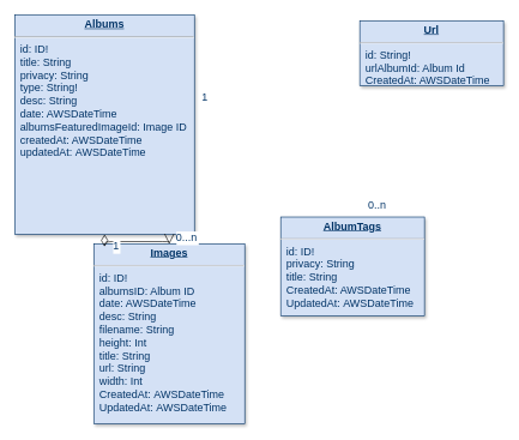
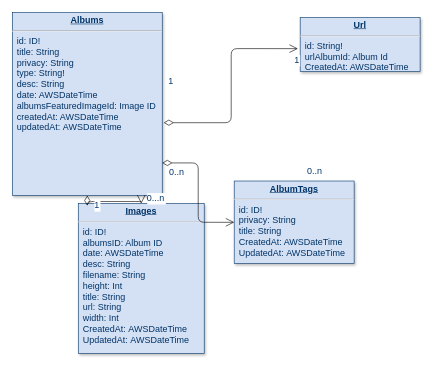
+ <mxCell id="11" value="" style="endArrow=open;endSize=12;startArrow=diamondThin;startSize=14;startFill=0;edgeStyle=orthogonalEdgeStyle;entryX=-0.019;entryY=0.575;entryDx=0;entryDy=0;exitX=1.01;exitY=0.602;exitDx=0;exitDy=0;exitPerimeter=0;entryPerimeter=0;fontSize=15;" edge="1" parent="1" source="5" target="2"><mxGeometry x="1119.36" y="540" as="geometry"><mxPoint x="210" y="178.36" as="sourcePoint" /><mxPoint x="210" y="88.36" as="targetPoint" /></mxGeometry></mxCell>
+ <mxCell id="12" value="1" style="resizable=0;align=right;verticalAlign=top;labelBackgroundColor=#ffffff;fontSize=15;strokeColor=#003366;shadow=1;fillColor=#D4E1F5;fontColor=#003366" connectable="0" vertex="1" parent="11"><mxGeometry x="1" relative="1" as="geometry"><mxPoint x="4" y="3" as="offset" /></mxGeometry></mxCell>
+ <mxCell id="6" value="" style="endArrow=open;endSize=12;startArrow=diamondThin;startSize=14;startFill=0;edgeStyle=orthogonalEdgeStyle;exitX=1;exitY=0.822;exitDx=0;exitDy=0;exitPerimeter=0;fontSize=15;" parent="1" source="5" target="3" edge="1"><mxGeometry y="160" as="geometry"><mxPoint x="-20" y="158.36" as="sourcePoint" /><mxPoint x="140" y="158.36" as="targetPoint" /></mxGeometry></mxCell>
+ <mxCell id="7" value="0..n" style="resizable=0;align=left;verticalAlign=top;labelBackgroundColor=#ffffff;fontSize=15;strokeColor=#003366;shadow=1;fillColor=#D4E1F5;fontColor=#003366" parent="6" connectable="0" vertex="1"><mxGeometry x="-1" relative="1" as="geometry"><mxPoint x="10" as="offset" /></mxGeometry></mxCell>
